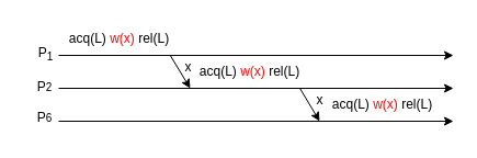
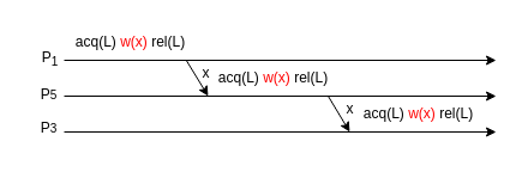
- <mxCell id="7" value="P&lt;span style=&quot;font-size: 10px;&quot;&gt;2&lt;/span&gt;" style="text;html=1;align=center;verticalAlign=middle;resizable=0;points=[];autosize=1;strokeColor=none;fillColor=none;" vertex="1" parent="1"><mxGeometry x="20" y="64" width="40" height="30" as="geometry" /></mxCell>
+ <mxCell id="7" value="P&lt;span style=&quot;font-size: 10px;&quot;&gt;5&lt;/span&gt;" style="text;html=1;align=center;verticalAlign=middle;resizable=0;points=[];autosize=1;strokeColor=none;fillColor=none;" vertex="1" parent="1"><mxGeometry x="20" y="64" width="40" height="30" as="geometry" /></mxCell>
- <mxCell id="8" value="P&lt;span style=&quot;font-size: 10px;&quot;&gt;6&lt;/span&gt;" style="text;html=1;align=center;verticalAlign=middle;resizable=0;points=[];autosize=1;strokeColor=none;fillColor=none;" vertex="1" parent="1"><mxGeometry x="20" y="92" width="40" height="30" as="geometry" /></mxCell>
+ <mxCell id="8" value="P&lt;span style=&quot;font-size: 10px;&quot;&gt;3&lt;/span&gt;" style="text;html=1;align=center;verticalAlign=middle;resizable=0;points=[];autosize=1;strokeColor=none;fillColor=none;" vertex="1" parent="1"><mxGeometry x="20" y="92" width="40" height="30" as="geometry" /></mxCell>
